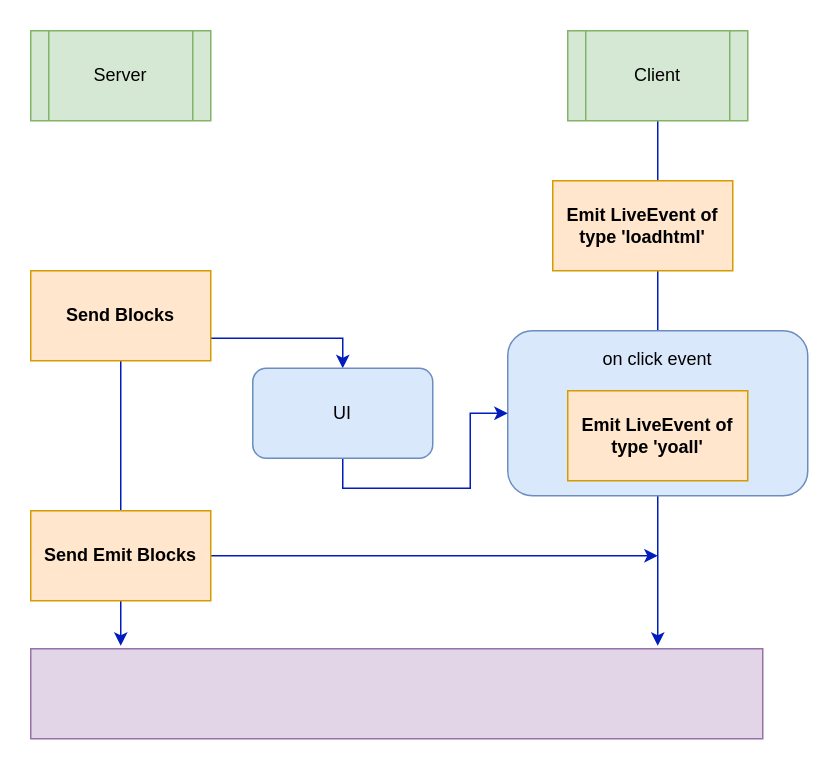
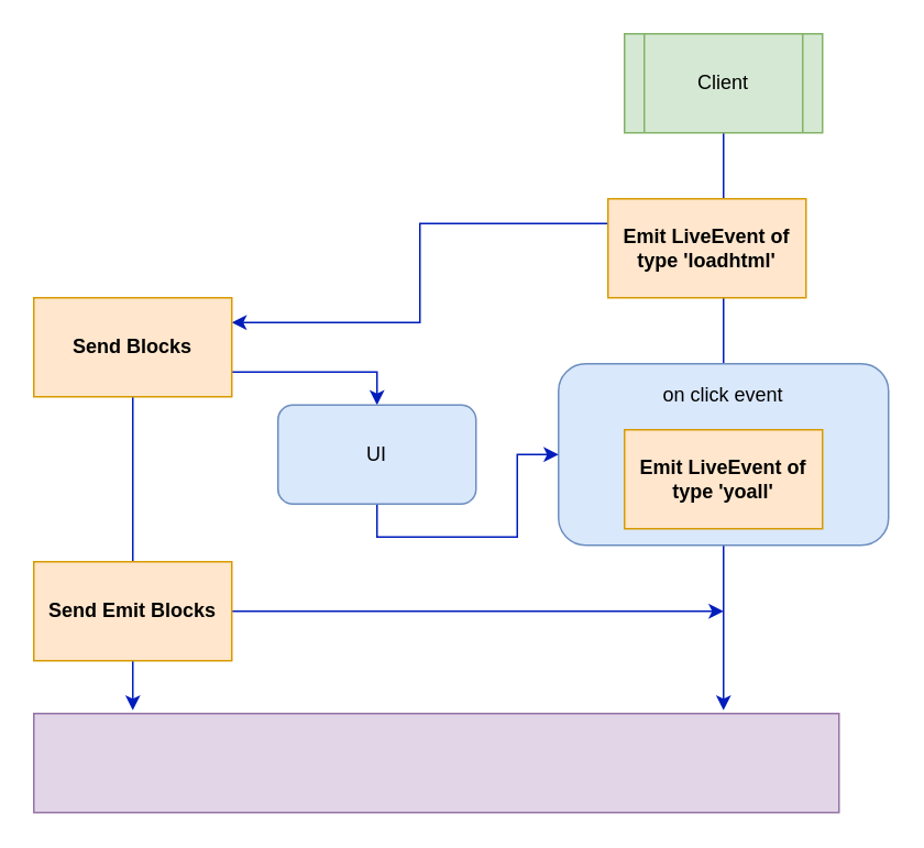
- <mxCell id="5" value="Server" style="shape=process;whiteSpace=wrap;html=1;backgroundOutline=1;fillColor=#d5e8d4;strokeColor=#82b366;" vertex="1" parent="1"><mxGeometry x="20" y="20" width="120" height="60" as="geometry" /></mxCell>
+ <mxCell id="6" style="edgeStyle=orthogonalEdgeStyle;rounded=0;orthogonalLoop=1;jettySize=auto;html=1;exitX=0;exitY=0.25;exitDx=0;exitDy=0;entryX=1;entryY=0.25;entryDx=0;entryDy=0;fillColor=#0050ef;strokeColor=#001DBC;" edge="1" parent="1" source="7" target="9"><mxGeometry relative="1" as="geometry" /></mxCell>
